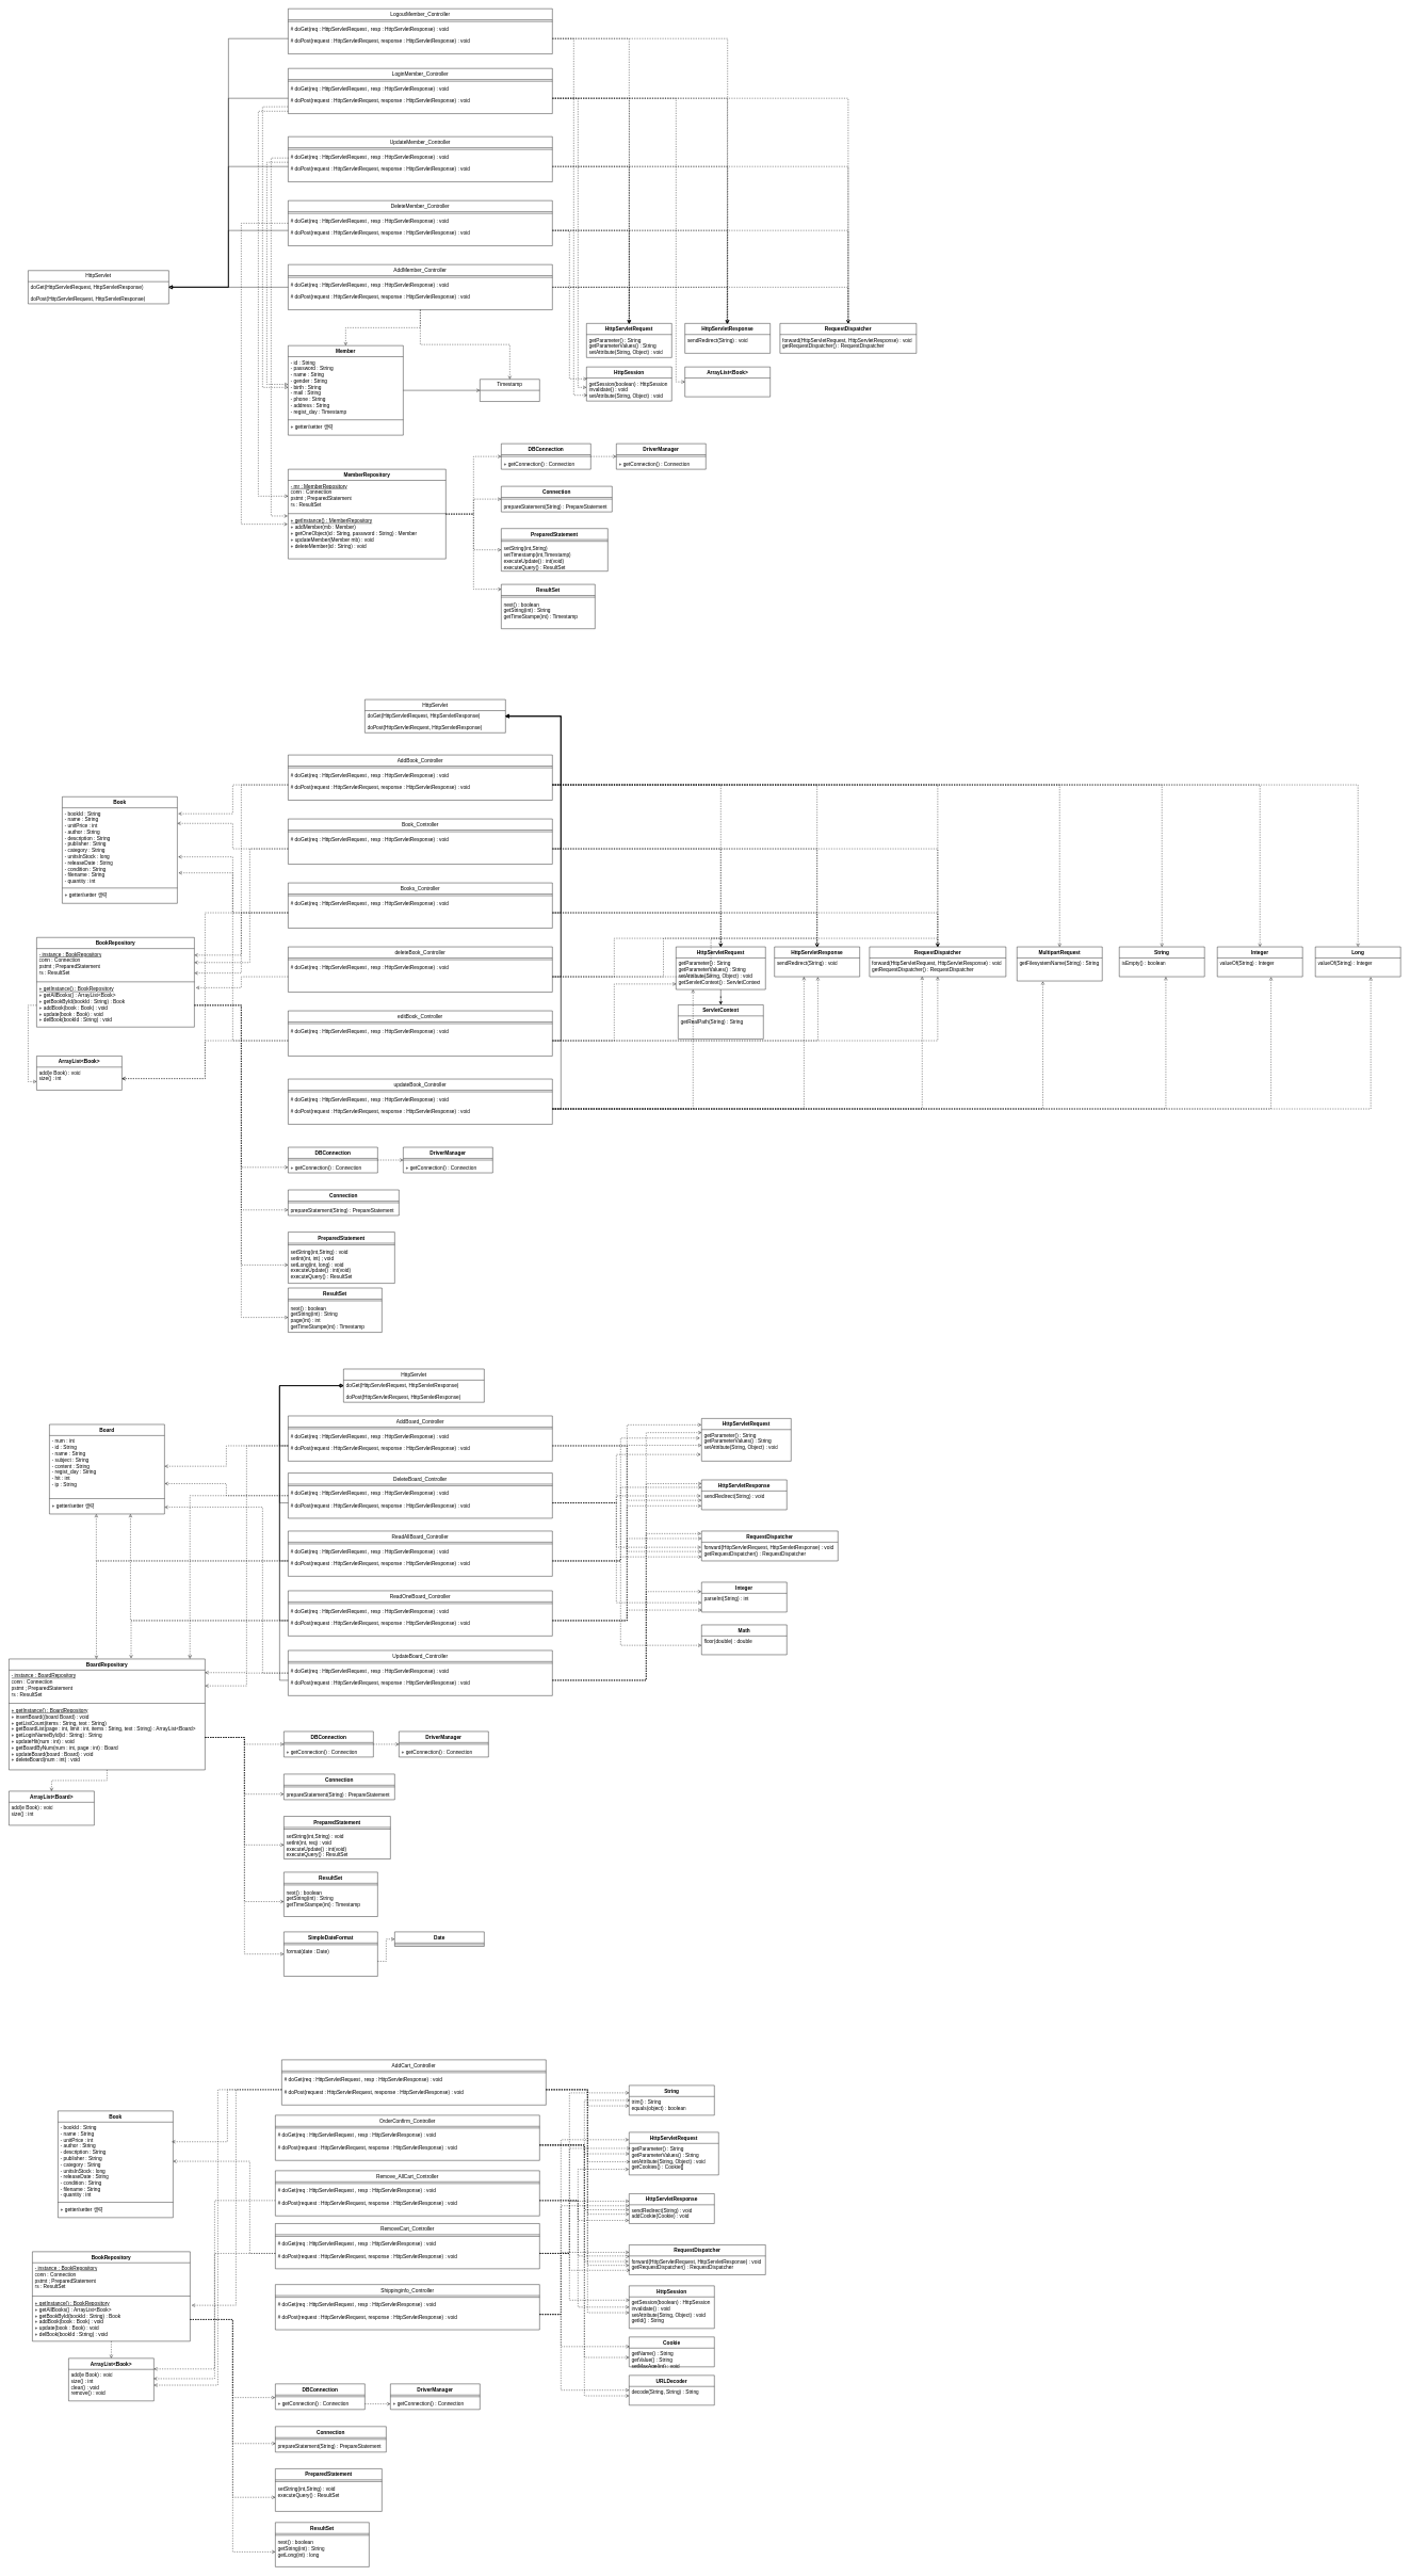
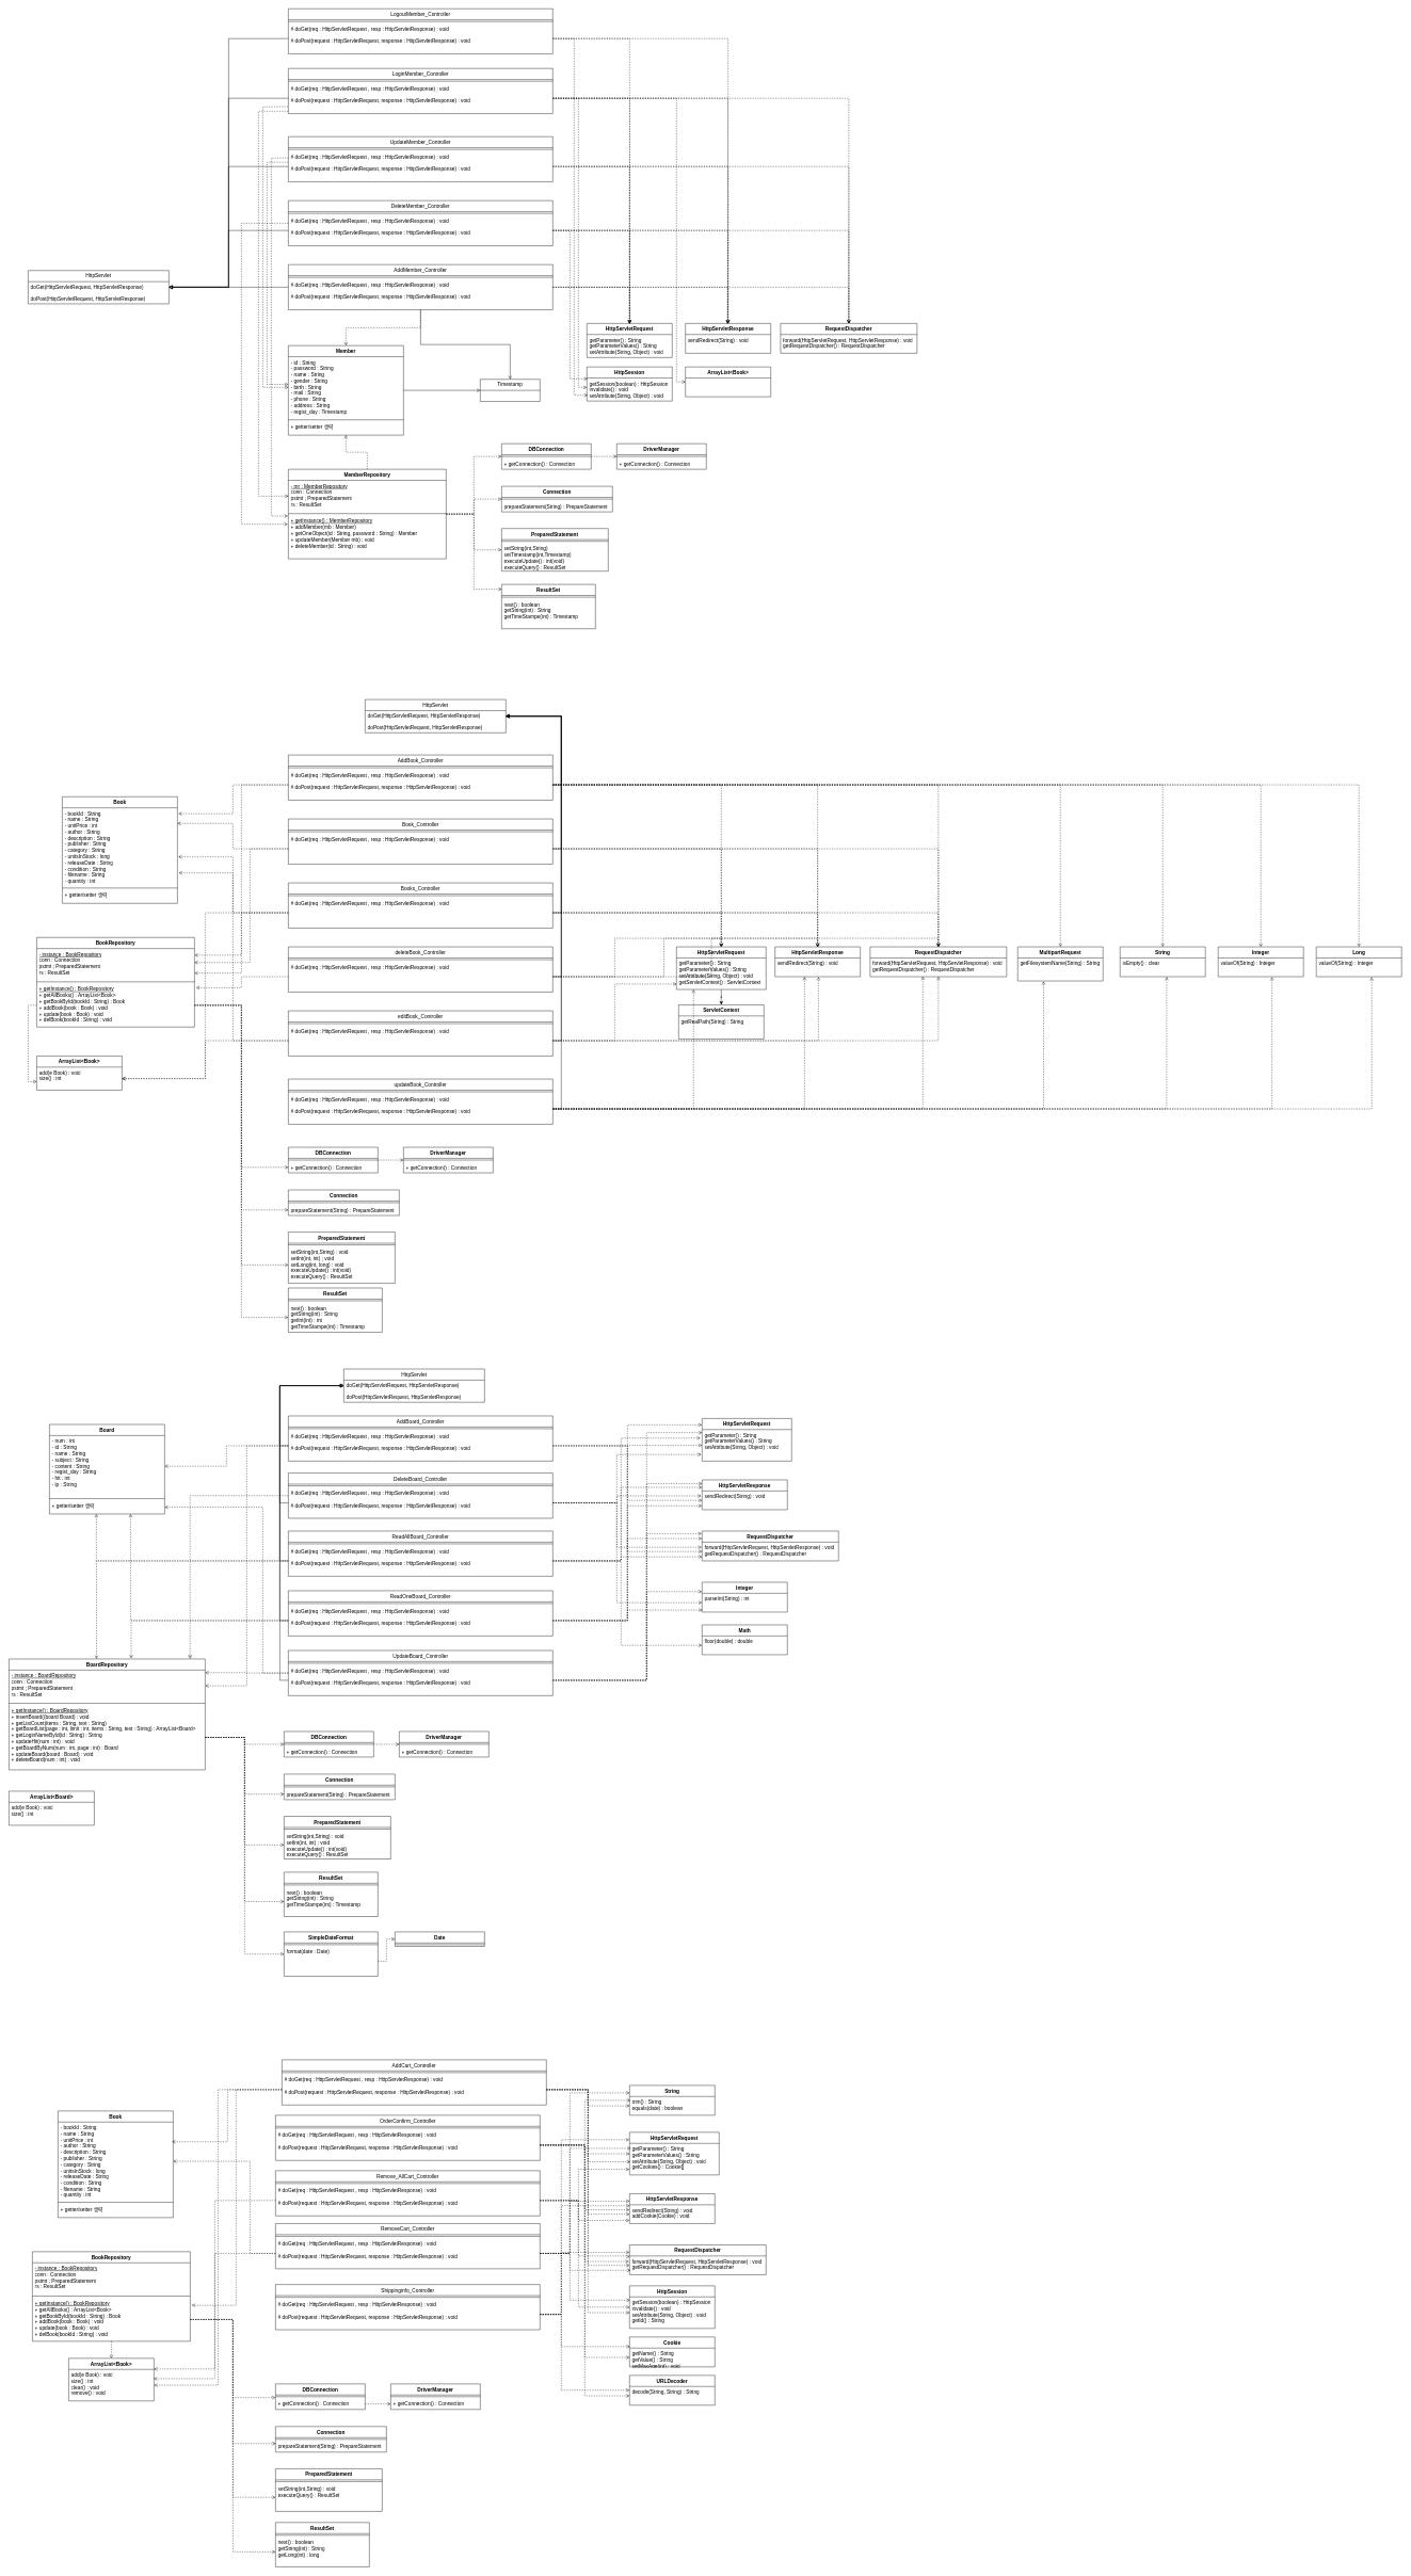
- <mxCell id="8" style="edgeStyle=orthogonalEdgeStyle;rounded=0;orthogonalLoop=1;jettySize=auto;html=1;entryX=0.5;entryY=0;entryDx=0;entryDy=0;dashed=1;endArrow=open;endFill=0;" edge="1" parent="1" source="12" target="6"><mxGeometry relative="1" as="geometry" /></mxCell>
+ <mxCell id="8" style="edgeStyle=orthogonalEdgeStyle;rounded=0;orthogonalLoop=1;jettySize=auto;html=1;entryX=0.5;entryY=0;entryDx=0;entryDy=0;dashed=0;endArrow=open;endFill=0;" edge="1" parent="1" source="12" target="6"><mxGeometry relative="1" as="geometry" /></mxCell>
+ <mxCell id="28" style="edgeStyle=orthogonalEdgeStyle;rounded=0;orthogonalLoop=1;jettySize=auto;html=1;dashed=1;endArrow=open;endFill=0;" edge="1" parent="1" source="24" target="2"><mxGeometry relative="1" as="geometry" /></mxCell>
- <mxCell id="141" value="isEmpty() : boolean" style="text;strokeColor=none;fillColor=none;align=left;verticalAlign=top;spacingLeft=4;spacingRight=4;overflow=hidden;rotatable=0;points=[[0,0.5],[1,0.5]];portConstraint=eastwest;whiteSpace=wrap;html=1;" vertex="1" parent="140"><mxGeometry y="26" width="200" height="44" as="geometry" /></mxCell>
+ <mxCell id="141" value="isEmpty() : clear" style="text;strokeColor=none;fillColor=none;align=left;verticalAlign=top;spacingLeft=4;spacingRight=4;overflow=hidden;rotatable=0;points=[[0,0.5],[1,0.5]];portConstraint=eastwest;whiteSpace=wrap;html=1;" vertex="1" parent="140"><mxGeometry y="26" width="200" height="44" as="geometry" /></mxCell>
- <mxCell id="164" value="&lt;div&gt;next() : boolean&lt;/div&gt;getString(int) : String&lt;div&gt;page(int) : int&lt;br&gt;&lt;div&gt;getTimeStampe(int) : Timestamp&lt;/div&gt;&lt;/div&gt;" style="text;strokeColor=none;fillColor=none;align=left;verticalAlign=top;spacingLeft=4;spacingRight=4;overflow=hidden;rotatable=0;points=[[0,0.5],[1,0.5]];portConstraint=eastwest;whiteSpace=wrap;html=1;" vertex="1" parent="162"><mxGeometry y="34" width="220" height="70" as="geometry" /></mxCell>
+ <mxCell id="164" value="&lt;div&gt;next() : boolean&lt;/div&gt;getString(int) : String&lt;div&gt;getInt(int) : int&lt;br&gt;&lt;div&gt;getTimeStampe(int) : Timestamp&lt;/div&gt;&lt;/div&gt;" style="text;strokeColor=none;fillColor=none;align=left;verticalAlign=top;spacingLeft=4;spacingRight=4;overflow=hidden;rotatable=0;points=[[0,0.5],[1,0.5]];portConstraint=eastwest;whiteSpace=wrap;html=1;" vertex="1" parent="162"><mxGeometry y="34" width="220" height="70" as="geometry" /></mxCell>
- <mxCell id="274" style="edgeStyle=orthogonalEdgeStyle;rounded=0;orthogonalLoop=1;jettySize=auto;html=1;entryX=1.002;entryY=0.783;entryDx=0;entryDy=0;entryPerimeter=0;dashed=1;endArrow=open;endFill=0;" edge="1" parent="1" source="209" target="202"><mxGeometry relative="1" as="geometry" /></mxCell>
- <mxCell id="240" style="edgeStyle=orthogonalEdgeStyle;rounded=0;orthogonalLoop=1;jettySize=auto;html=1;dashed=1;endArrow=open;endFill=0;" edge="1" parent="1" source="241" target="262"><mxGeometry relative="1" as="geometry" /></mxCell>
- <mxCell id="251" value="setString(int,String) : void&lt;div&gt;setInt(int, req) : void&lt;/div&gt;&lt;div&gt;executeUpdate() : int(void)&lt;/div&gt;&lt;div&gt;executeQuery() : ResultSet&lt;/div&gt;" style="text;strokeColor=none;fillColor=none;align=left;verticalAlign=top;spacingLeft=4;spacingRight=4;overflow=hidden;rotatable=0;points=[[0,0.5],[1,0.5]];portConstraint=eastwest;whiteSpace=wrap;html=1;" vertex="1" parent="249"><mxGeometry y="34" width="250" height="66" as="geometry" /></mxCell>
+ <mxCell id="251" value="setString(int,String) : void&lt;div&gt;setInt(int, int) : void&lt;/div&gt;&lt;div&gt;executeUpdate() : int(void)&lt;/div&gt;&lt;div&gt;executeQuery() : ResultSet&lt;/div&gt;" style="text;strokeColor=none;fillColor=none;align=left;verticalAlign=top;spacingLeft=4;spacingRight=4;overflow=hidden;rotatable=0;points=[[0,0.5],[1,0.5]];portConstraint=eastwest;whiteSpace=wrap;html=1;" vertex="1" parent="249"><mxGeometry y="34" width="250" height="66" as="geometry" /></mxCell>
- <mxCell id="314" value="trim() : String&lt;div&gt;equals(object) : boolean&lt;/div&gt;" style="text;strokeColor=none;fillColor=none;align=left;verticalAlign=top;spacingLeft=4;spacingRight=4;overflow=hidden;rotatable=0;points=[[0,0.5],[1,0.5]];portConstraint=eastwest;whiteSpace=wrap;html=1;" vertex="1" parent="313"><mxGeometry y="26" width="200" height="44" as="geometry" /></mxCell>
+ <mxCell id="314" value="trim() : String&lt;div&gt;equals(date) : boolean&lt;/div&gt;" style="text;strokeColor=none;fillColor=none;align=left;verticalAlign=top;spacingLeft=4;spacingRight=4;overflow=hidden;rotatable=0;points=[[0,0.5],[1,0.5]];portConstraint=eastwest;whiteSpace=wrap;html=1;" vertex="1" parent="313"><mxGeometry y="26" width="200" height="44" as="geometry" /></mxCell>
